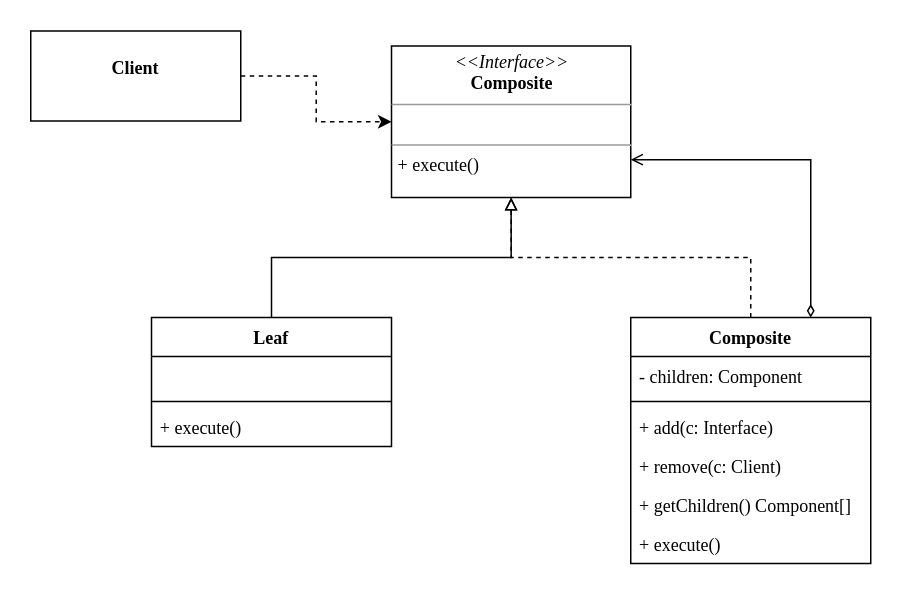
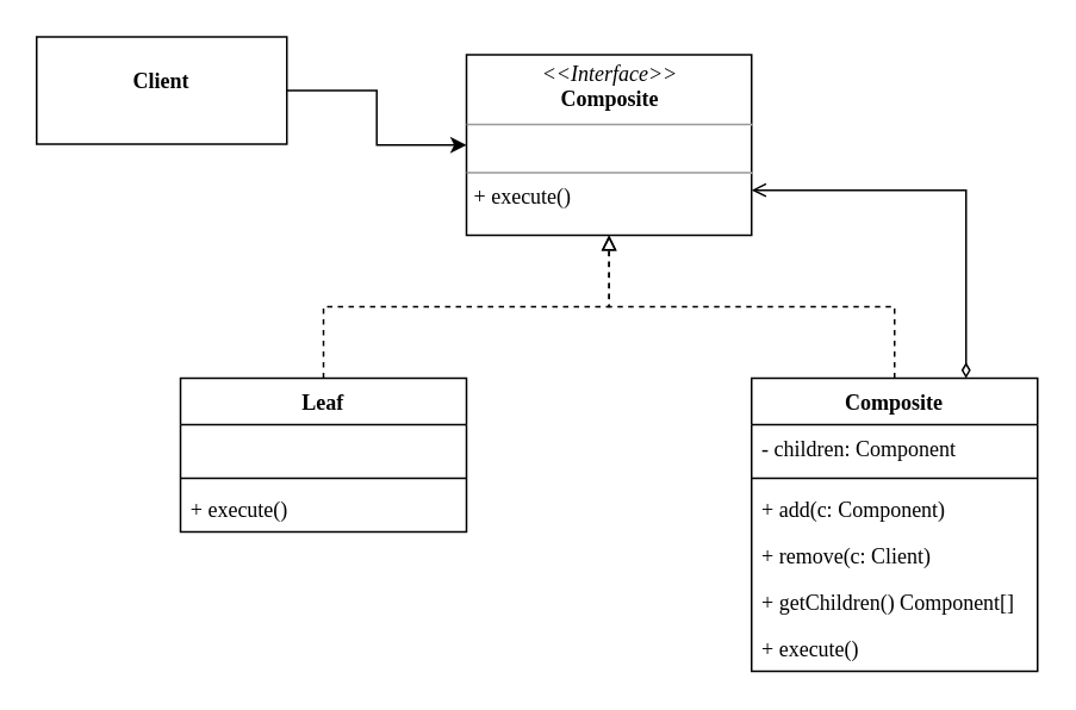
- <mxCell id="2" style="edgeStyle=orthogonalEdgeStyle;rounded=0;orthogonalLoop=1;jettySize=auto;html=1;exitX=1;exitY=0.5;exitDx=0;exitDy=0;fontFamily=Times New Roman;dashed=1;" edge="1" parent="1" source="3" target="16"><mxGeometry relative="1" as="geometry" /></mxCell>
+ <mxCell id="2" style="edgeStyle=orthogonalEdgeStyle;rounded=0;orthogonalLoop=1;jettySize=auto;html=1;exitX=1;exitY=0.5;exitDx=0;exitDy=0;fontFamily=Times New Roman;" edge="1" parent="1" source="3" target="16"><mxGeometry relative="1" as="geometry" /></mxCell>
- <mxCell id="15" style="rounded=0;orthogonalLoop=1;jettySize=auto;html=1;fontFamily=Times New Roman;entryX=0.5;entryY=1;entryDx=0;entryDy=0;exitX=0.5;exitY=0;exitDx=0;exitDy=0;endArrow=block;endFill=0;dashed=0;edgeStyle=orthogonalEdgeStyle;" edge="1" parent="1" source="11" target="16"><mxGeometry relative="1" as="geometry"><mxPoint x="130" y="181" as="sourcePoint" /><mxPoint x="271" y="181" as="targetPoint" /></mxGeometry></mxCell>
+ <mxCell id="15" style="rounded=0;orthogonalLoop=1;jettySize=auto;html=1;fontFamily=Times New Roman;entryX=0.5;entryY=1;entryDx=0;entryDy=0;exitX=0.5;exitY=0;exitDx=0;exitDy=0;endArrow=block;endFill=0;dashed=1;edgeStyle=orthogonalEdgeStyle;" edge="1" parent="1" source="11" target="16"><mxGeometry relative="1" as="geometry"><mxPoint x="130" y="181" as="sourcePoint" /><mxPoint x="271" y="181" as="targetPoint" /></mxGeometry></mxCell>
- <mxCell id="7" value="+ add(c: Interface)&#10;" style="text;strokeColor=none;fillColor=none;align=left;verticalAlign=top;spacingLeft=4;spacingRight=4;overflow=hidden;rotatable=0;points=[[0,0.5],[1,0.5]];portConstraint=eastwest;fontFamily=Times New Roman;" vertex="1" parent="4"><mxGeometry y="60" width="160" height="26" as="geometry" /></mxCell>
+ <mxCell id="7" value="+ add(c: Component)&#10;" style="text;strokeColor=none;fillColor=none;align=left;verticalAlign=top;spacingLeft=4;spacingRight=4;overflow=hidden;rotatable=0;points=[[0,0.5],[1,0.5]];portConstraint=eastwest;fontFamily=Times New Roman;" vertex="1" parent="4"><mxGeometry y="60" width="160" height="26" as="geometry" /></mxCell>
